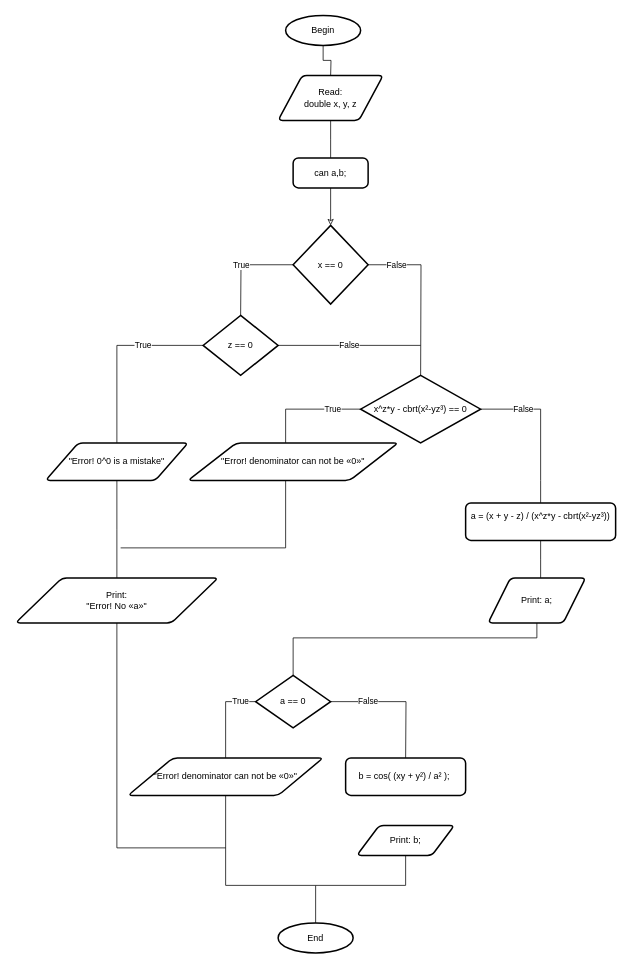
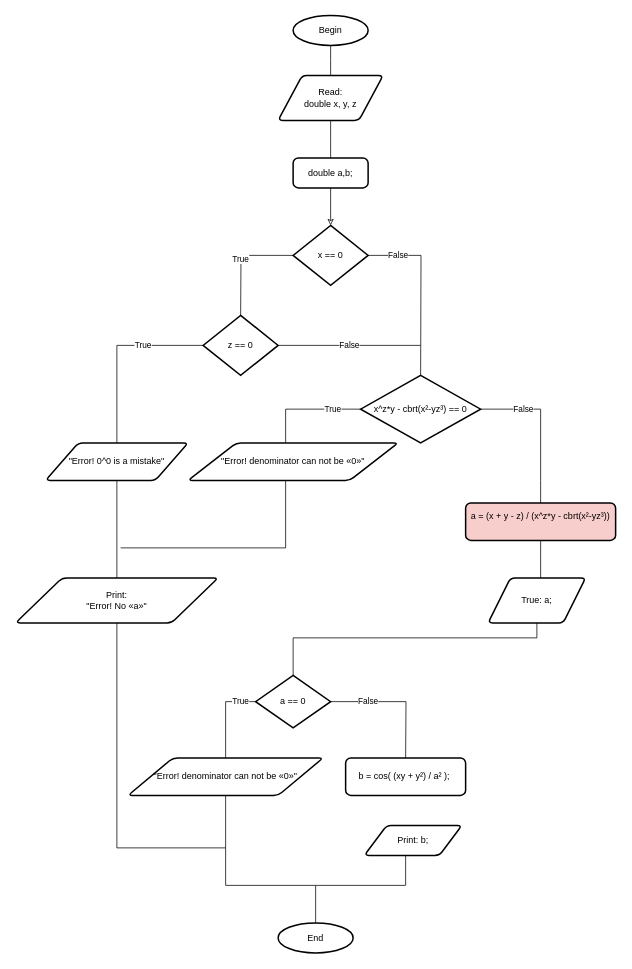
- <mxCell id="3" value="Begin" style="strokeWidth=2;html=1;shape=mxgraph.flowchart.start_2;whiteSpace=wrap;" vertex="1" parent="1"><mxGeometry x="380" y="20" width="100" height="40" as="geometry" /></mxCell>
+ <mxCell id="3" value="Begin" style="strokeWidth=2;html=1;shape=mxgraph.flowchart.start_2;whiteSpace=wrap;" vertex="1" parent="1"><mxGeometry x="390" y="20" width="100" height="40" as="geometry" /></mxCell>
- <mxCell id="7" value="can a,b;" style="rounded=1;whiteSpace=wrap;html=1;absoluteArcSize=1;arcSize=14;strokeWidth=2;" vertex="1" parent="1"><mxGeometry x="390" y="210" width="100" height="40" as="geometry" /></mxCell>
+ <mxCell id="7" value="double a,b;" style="rounded=1;whiteSpace=wrap;html=1;absoluteArcSize=1;arcSize=14;strokeWidth=2;" vertex="1" parent="1"><mxGeometry x="390" y="210" width="100" height="40" as="geometry" /></mxCell>
- <mxCell id="10" value="x == 0" style="strokeWidth=2;html=1;shape=mxgraph.flowchart.decision;whiteSpace=wrap;" vertex="1" parent="1"><mxGeometry x="390" y="300" width="100" height="105" as="geometry" /></mxCell>
+ <mxCell id="10" value="x == 0" style="strokeWidth=2;html=1;shape=mxgraph.flowchart.decision;whiteSpace=wrap;" vertex="1" parent="1"><mxGeometry x="390" y="300" width="100" height="80" as="geometry" /></mxCell>
- <mxCell id="22" value="a = (x + y - z) / (x^z*y - cbrt(x²-yz³))&lt;br&gt;&amp;nbsp;" style="rounded=1;whiteSpace=wrap;html=1;absoluteArcSize=1;arcSize=14;strokeWidth=2;" vertex="1" parent="1"><mxGeometry x="620" y="670" width="200" height="50" as="geometry" /></mxCell>
+ <mxCell id="22" value="a = (x + y - z) / (x^z*y - cbrt(x²-yz³))&lt;br&gt;&amp;nbsp;" style="rounded=1;whiteSpace=wrap;html=1;absoluteArcSize=1;arcSize=14;strokeWidth=2;fillColor=#f8cecc;" vertex="1" parent="1"><mxGeometry x="620" y="670" width="200" height="50" as="geometry" /></mxCell>
- <mxCell id="24" value="Print: a;" style="shape=parallelogram;html=1;strokeWidth=2;perimeter=parallelogramPerimeter;whiteSpace=wrap;rounded=1;arcSize=12;size=0.23;" vertex="1" parent="1"><mxGeometry x="650" y="770" width="130" height="60" as="geometry" /></mxCell>
+ <mxCell id="24" value="True: a;" style="shape=parallelogram;html=1;strokeWidth=2;perimeter=parallelogramPerimeter;whiteSpace=wrap;rounded=1;arcSize=12;size=0.23;" vertex="1" parent="1"><mxGeometry x="650" y="770" width="130" height="60" as="geometry" /></mxCell>
- <mxCell id="34" value="Print: b;" style="shape=parallelogram;html=1;strokeWidth=2;perimeter=parallelogramPerimeter;whiteSpace=wrap;rounded=1;arcSize=12;size=0.23;" vertex="1" parent="1"><mxGeometry x="475" y="1100" width="130" height="40" as="geometry" /></mxCell>
+ <mxCell id="34" value="Print: b;" style="shape=parallelogram;html=1;strokeWidth=2;perimeter=parallelogramPerimeter;whiteSpace=wrap;rounded=1;arcSize=12;size=0.23;" vertex="1" parent="1"><mxGeometry x="485" y="1100" width="130" height="40" as="geometry" /></mxCell>
